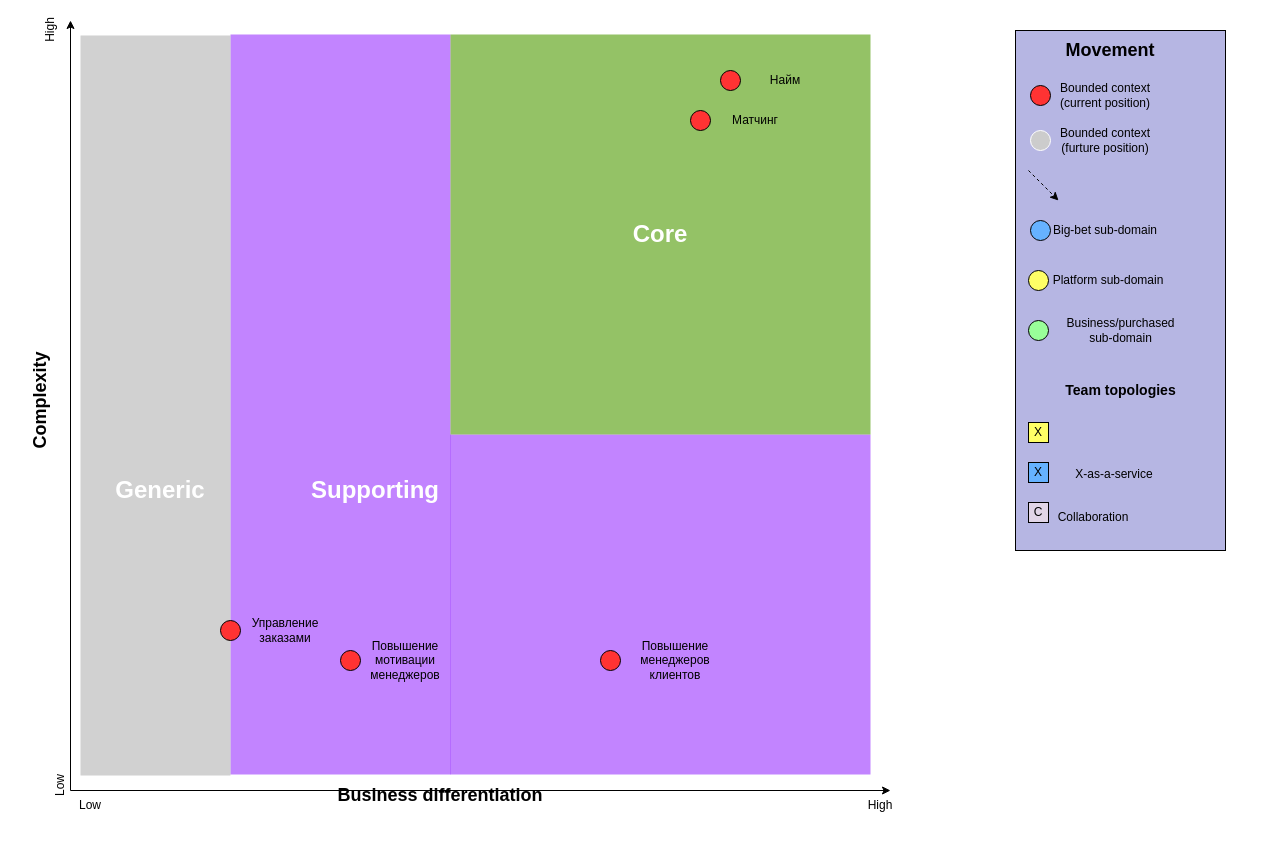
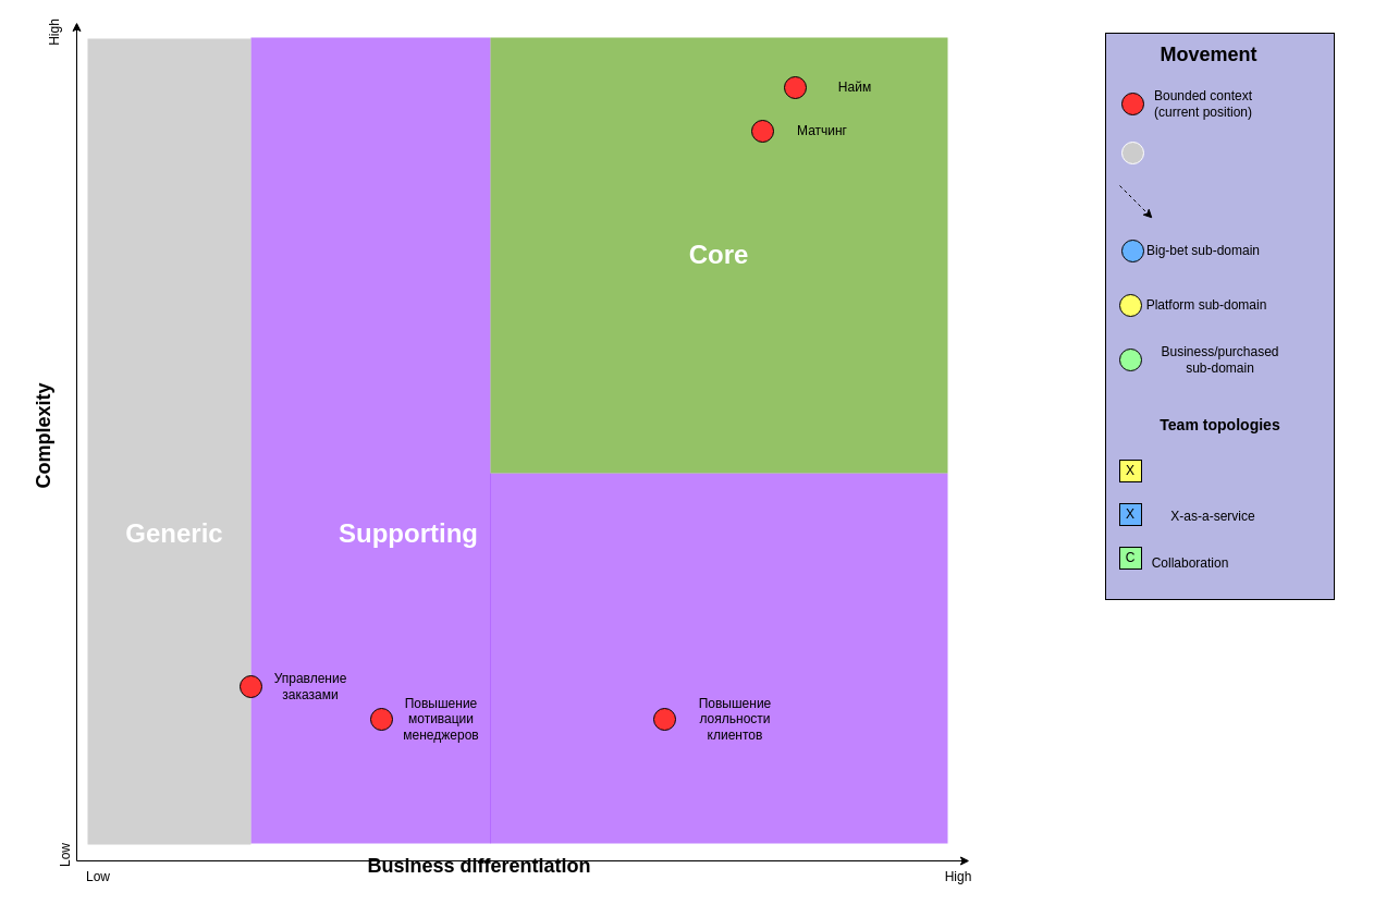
- <mxCell id="30" value="Bounded context&lt;br&gt;(furture position)" style="text;html=1;strokeColor=none;fillColor=none;align=center;verticalAlign=middle;whiteSpace=wrap;rounded=0;" parent="28" vertex="1"><mxGeometry x="20" width="110" height="20" as="geometry" /></mxCell>
- <mxCell id="51" value="C" style="whiteSpace=wrap;html=1;aspect=fixed;fillColor=#e1d5e7;" parent="20" vertex="1"><mxGeometry x="1028" y="502" width="20" height="20" as="geometry" /></mxCell>
+ <mxCell id="51" value="C" style="whiteSpace=wrap;html=1;aspect=fixed;fillColor=#99FF99;" parent="20" vertex="1"><mxGeometry x="1028" y="502" width="20" height="20" as="geometry" /></mxCell>
- <mxCell id="34" value="Повышение менеджеров клиентов" style="text;html=1;strokeColor=none;fillColor=none;align=center;verticalAlign=middle;whiteSpace=wrap;rounded=0;" parent="32" vertex="1"><mxGeometry x="20" width="110" height="20" as="geometry" /></mxCell>
+ <mxCell id="34" value="Повышение лояльности клиентов" style="text;html=1;strokeColor=none;fillColor=none;align=center;verticalAlign=middle;whiteSpace=wrap;rounded=0;" parent="32" vertex="1"><mxGeometry x="20" width="110" height="20" as="geometry" /></mxCell>
